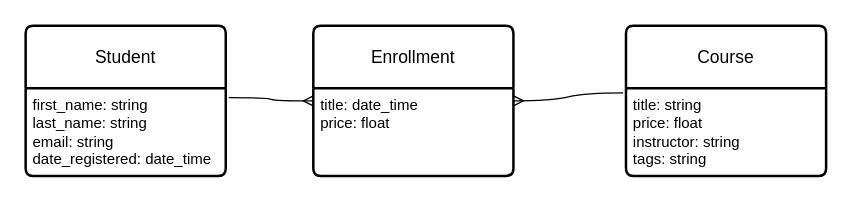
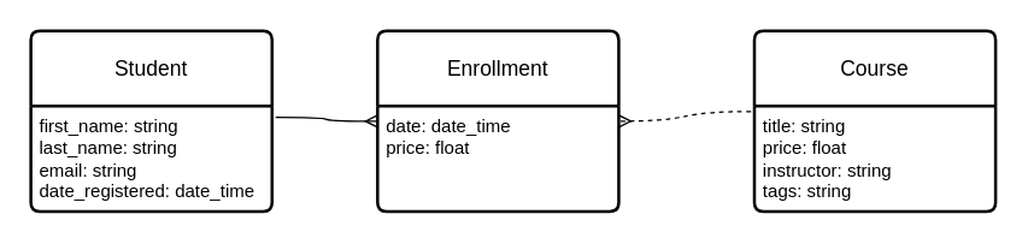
- <mxCell id="9" value="" style="edgeStyle=entityRelationEdgeStyle;fontSize=12;html=1;endArrow=ERmany;rounded=0;exitX=-0.014;exitY=0.446;exitDx=0;exitDy=0;exitPerimeter=0;entryX=1;entryY=0.5;entryDx=0;entryDy=0;curved=1;" edge="1" parent="1" source="4" target="6"><mxGeometry width="100" height="100" relative="1" as="geometry"><mxPoint x="413.36" y="-20" as="sourcePoint" /><mxPoint x="500" y="-13.63" as="targetPoint" /></mxGeometry></mxCell>
+ <mxCell id="9" value="" style="edgeStyle=entityRelationEdgeStyle;fontSize=12;html=1;endArrow=ERmany;rounded=0;exitX=-0.014;exitY=0.446;exitDx=0;exitDy=0;exitPerimeter=0;entryX=1;entryY=0.5;entryDx=0;entryDy=0;curved=1;dashed=1;" edge="1" parent="1" source="4" target="6"><mxGeometry width="100" height="100" relative="1" as="geometry"><mxPoint x="413.36" y="-20" as="sourcePoint" /><mxPoint x="500" y="-13.63" as="targetPoint" /></mxGeometry></mxCell>
- <mxCell id="7" value="title: date_time&lt;div&gt;price: float&lt;/div&gt;" style="align=left;strokeColor=none;fillColor=none;spacingLeft=4;fontSize=12;verticalAlign=top;resizable=0;rotatable=0;part=1;html=1;" vertex="1" parent="6"><mxGeometry y="50" width="160" height="70" as="geometry" /></mxCell>
+ <mxCell id="7" value="date: date_time&lt;div&gt;price: float&lt;/div&gt;" style="align=left;strokeColor=none;fillColor=none;spacingLeft=4;fontSize=12;verticalAlign=top;resizable=0;rotatable=0;part=1;html=1;" vertex="1" parent="6"><mxGeometry y="50" width="160" height="70" as="geometry" /></mxCell>
